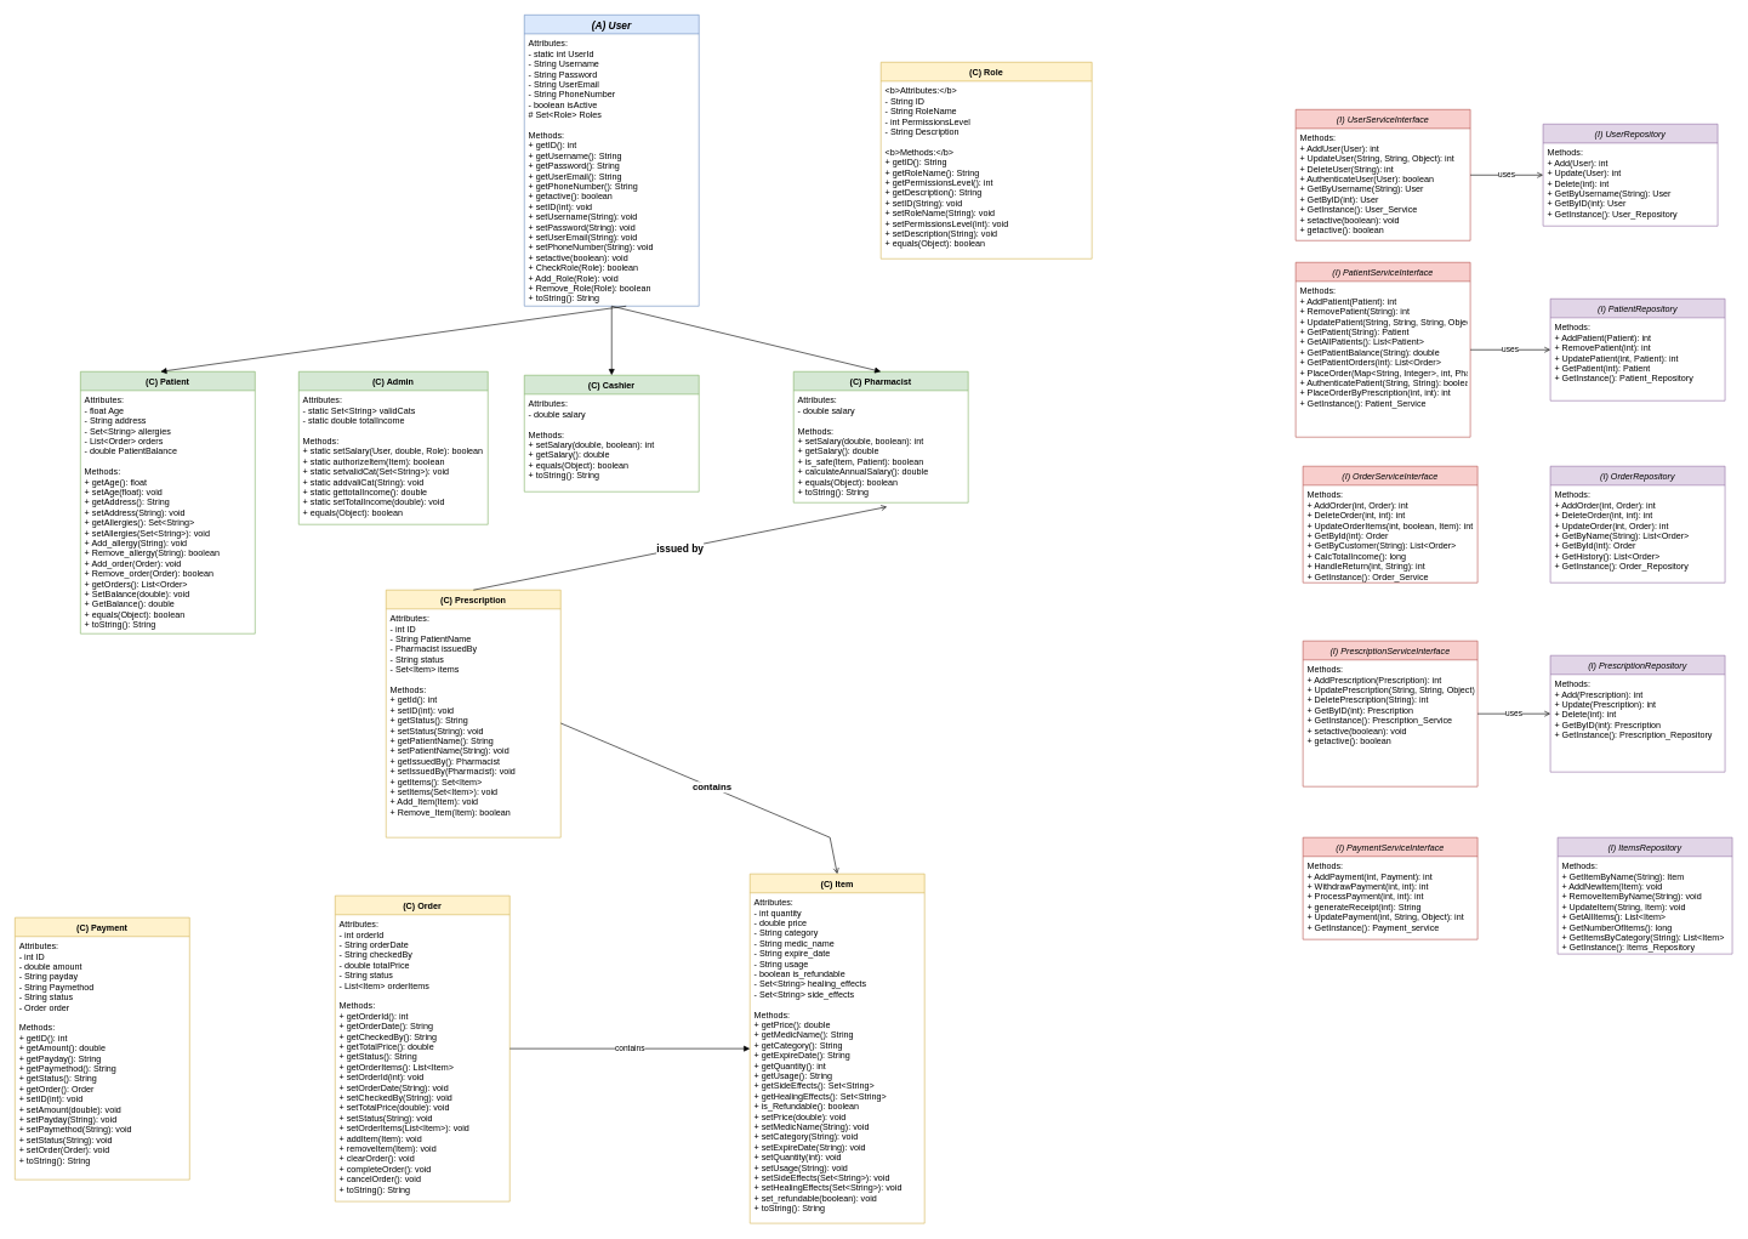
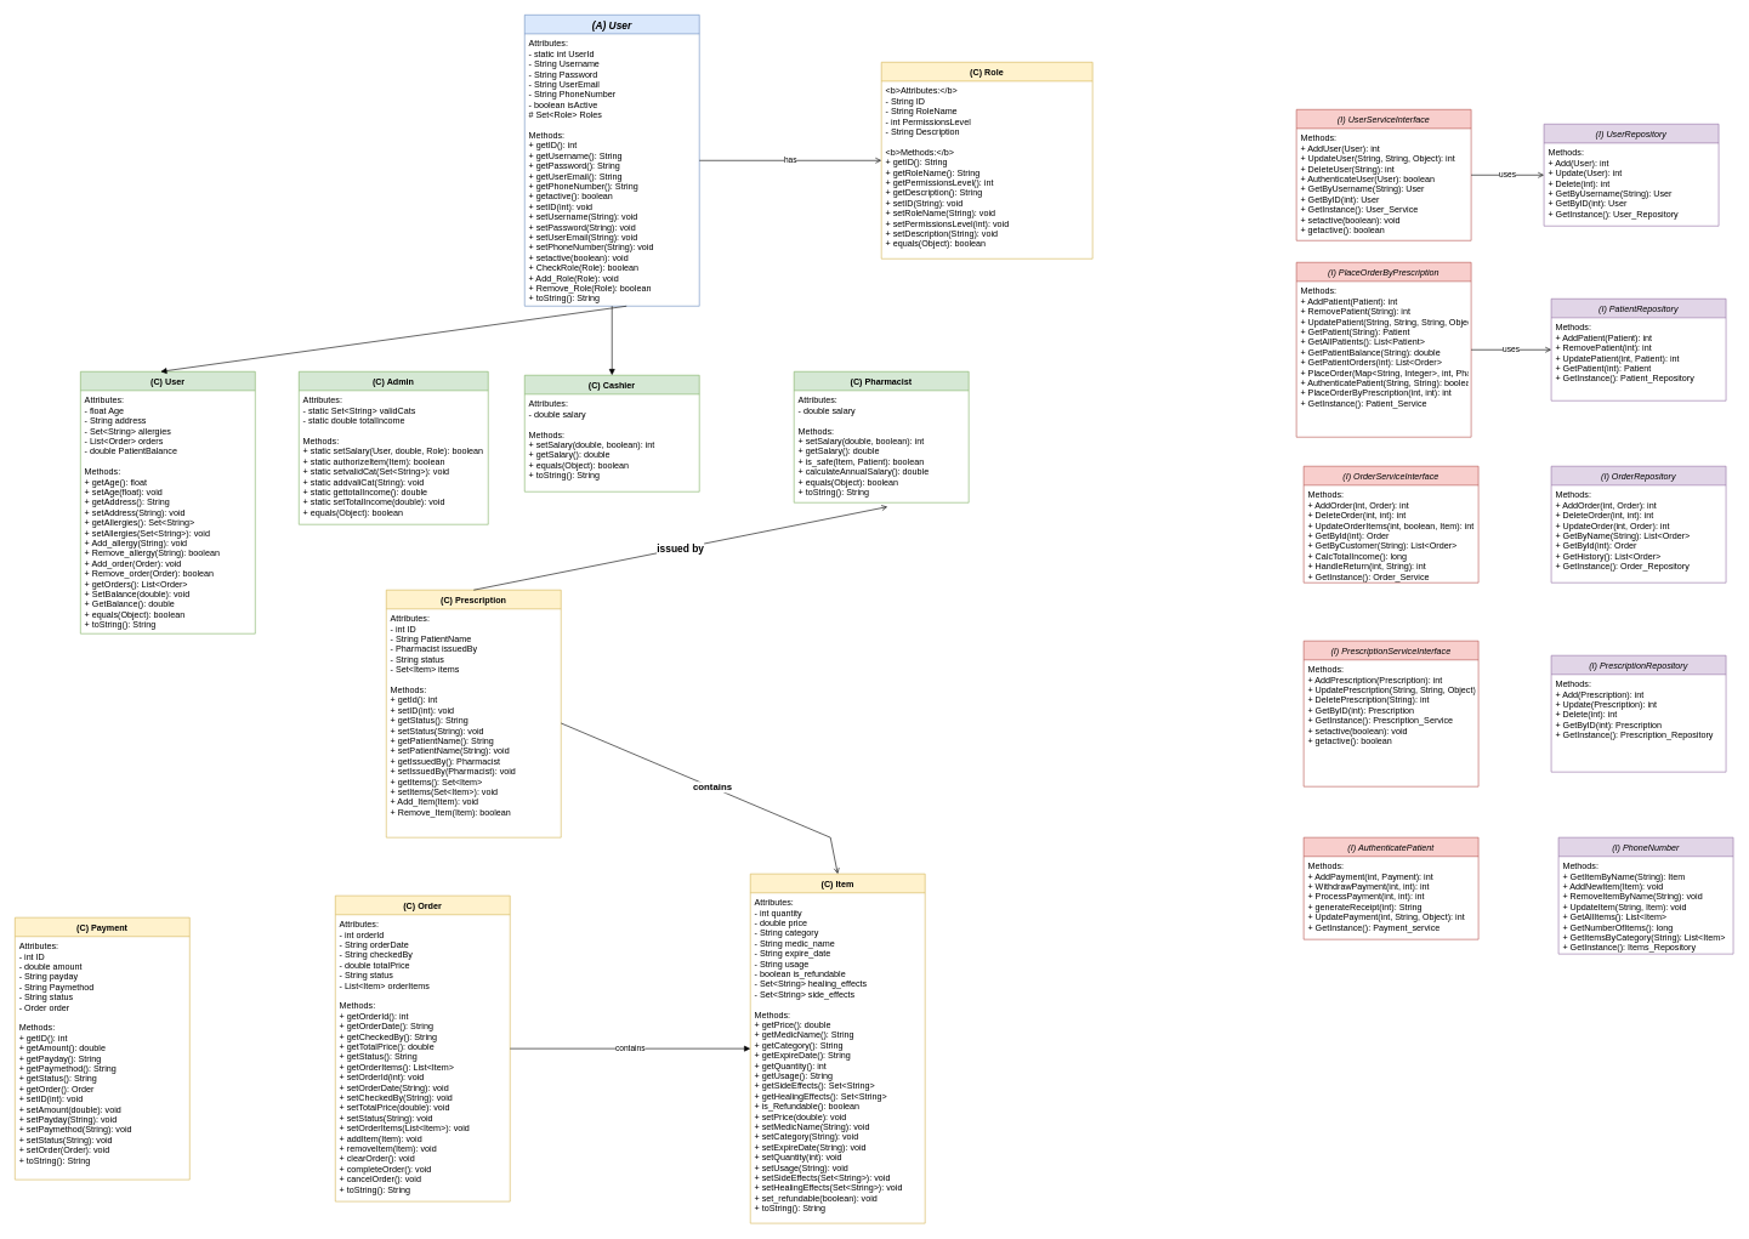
+ <mxCell id="38" value="has" style="endArrow=open;endFill=1;html=1;rounded=0;exitX=1;exitY=0.5;exitDx=0;exitDy=0;entryX=0;entryY=0.5;entryDx=0;entryDy=0;" edge="1" parent="1" source="20" target="28"><mxGeometry width="50" height="50" relative="1" as="geometry"><mxPoint x="1480" y="560" as="sourcePoint" /><mxPoint x="1530" y="510" as="targetPoint" /></mxGeometry></mxCell>
- <mxCell id="4" value="(I) PatientServiceInterface" style="swimlane;fontStyle=2;align=center;verticalAlign=top;childLayout=stackLayout;horizontal=1;startSize=26;horizontalStack=0;resizeParent=1;resizeParentMax=0;resizeLast=0;collapsible=1;marginBottom=0;fillColor=#f8cecc;strokeColor=#b85450;" vertex="1" parent="1"><mxGeometry x="1780" y="360" width="240" height="240" as="geometry" /></mxCell>
+ <mxCell id="4" value="(I) PlaceOrderByPrescription" style="swimlane;fontStyle=2;align=center;verticalAlign=top;childLayout=stackLayout;horizontal=1;startSize=26;horizontalStack=0;resizeParent=1;resizeParentMax=0;resizeLast=0;collapsible=1;marginBottom=0;fillColor=#f8cecc;strokeColor=#b85450;" vertex="1" parent="1"><mxGeometry x="1780" y="360" width="240" height="240" as="geometry" /></mxCell>
- <mxCell id="36" value="" style="endArrow=block;endFill=1;html=1;rounded=0;exitX=0.5;exitY=1;exitDx=0;exitDy=0;entryX=0.5;entryY=0;entryDx=0;entryDy=0;" edge="1" parent="1" source="20" target="24"><mxGeometry width="50" height="50" relative="1" as="geometry"><mxPoint x="1480" y="560" as="sourcePoint" /><mxPoint x="1530" y="510" as="targetPoint" /></mxGeometry></mxCell>
- <mxCell id="40" value="(C) Patient" style="swimlane;fontStyle=1;align=center;verticalAlign=top;childLayout=stackLayout;horizontal=1;startSize=26;horizontalStack=0;resizeParent=1;resizeParentMax=0;resizeLast=0;collapsible=1;marginBottom=0;fillColor=#d5e8d4;strokeColor=#82b366;" vertex="1" parent="1"><mxGeometry x="110" y="510" width="240" height="360" as="geometry" /></mxCell>
+ <mxCell id="40" value="(C) User" style="swimlane;fontStyle=1;align=center;verticalAlign=top;childLayout=stackLayout;horizontal=1;startSize=26;horizontalStack=0;resizeParent=1;resizeParentMax=0;resizeLast=0;collapsible=1;marginBottom=0;fillColor=#d5e8d4;strokeColor=#82b366;" vertex="1" parent="1"><mxGeometry x="110" y="510" width="240" height="360" as="geometry" /></mxCell>
- <mxCell id="51" value="uses" style="endArrow=open;endFill=1;html=1;rounded=0;exitX=1;exitY=0.5;exitDx=0;exitDy=0;entryX=0;entryY=0.5;entryDx=0;entryDy=0;" edge="1" parent="1" source="47" target="49"><mxGeometry width="50" height="50" relative="1" as="geometry"><mxPoint x="2060" y="450" as="sourcePoint" /><mxPoint x="2110" y="400" as="targetPoint" /></mxGeometry></mxCell>
- <mxCell id="8" value="(I) PaymentServiceInterface" style="swimlane;fontStyle=2;align=center;verticalAlign=top;childLayout=stackLayout;horizontal=1;startSize=26;horizontalStack=0;resizeParent=1;resizeParentMax=0;resizeLast=0;collapsible=1;marginBottom=0;fillColor=#f8cecc;strokeColor=#b85450;" vertex="1" parent="1"><mxGeometry x="1790" y="1150" width="240" height="140" as="geometry" /></mxCell>
+ <mxCell id="8" value="(I) AuthenticatePatient" style="swimlane;fontStyle=2;align=center;verticalAlign=top;childLayout=stackLayout;horizontal=1;startSize=26;horizontalStack=0;resizeParent=1;resizeParentMax=0;resizeLast=0;collapsible=1;marginBottom=0;fillColor=#f8cecc;strokeColor=#b85450;" vertex="1" parent="1"><mxGeometry x="1790" y="1150" width="240" height="140" as="geometry" /></mxCell>
- <mxCell id="16" value="(I) ItemsRepository" style="swimlane;fontStyle=2;align=center;verticalAlign=top;childLayout=stackLayout;horizontal=1;startSize=26;horizontalStack=0;resizeParent=1;resizeParentMax=0;resizeLast=0;collapsible=1;marginBottom=0;fillColor=#e1d5e7;strokeColor=#9673a6;" vertex="1" parent="1"><mxGeometry x="2140" y="1150" width="240" height="160" as="geometry" /></mxCell>
+ <mxCell id="16" value="(I) PhoneNumber" style="swimlane;fontStyle=2;align=center;verticalAlign=top;childLayout=stackLayout;horizontal=1;startSize=26;horizontalStack=0;resizeParent=1;resizeParentMax=0;resizeLast=0;collapsible=1;marginBottom=0;fillColor=#e1d5e7;strokeColor=#9673a6;" vertex="1" parent="1"><mxGeometry x="2140" y="1150" width="240" height="160" as="geometry" /></mxCell>
